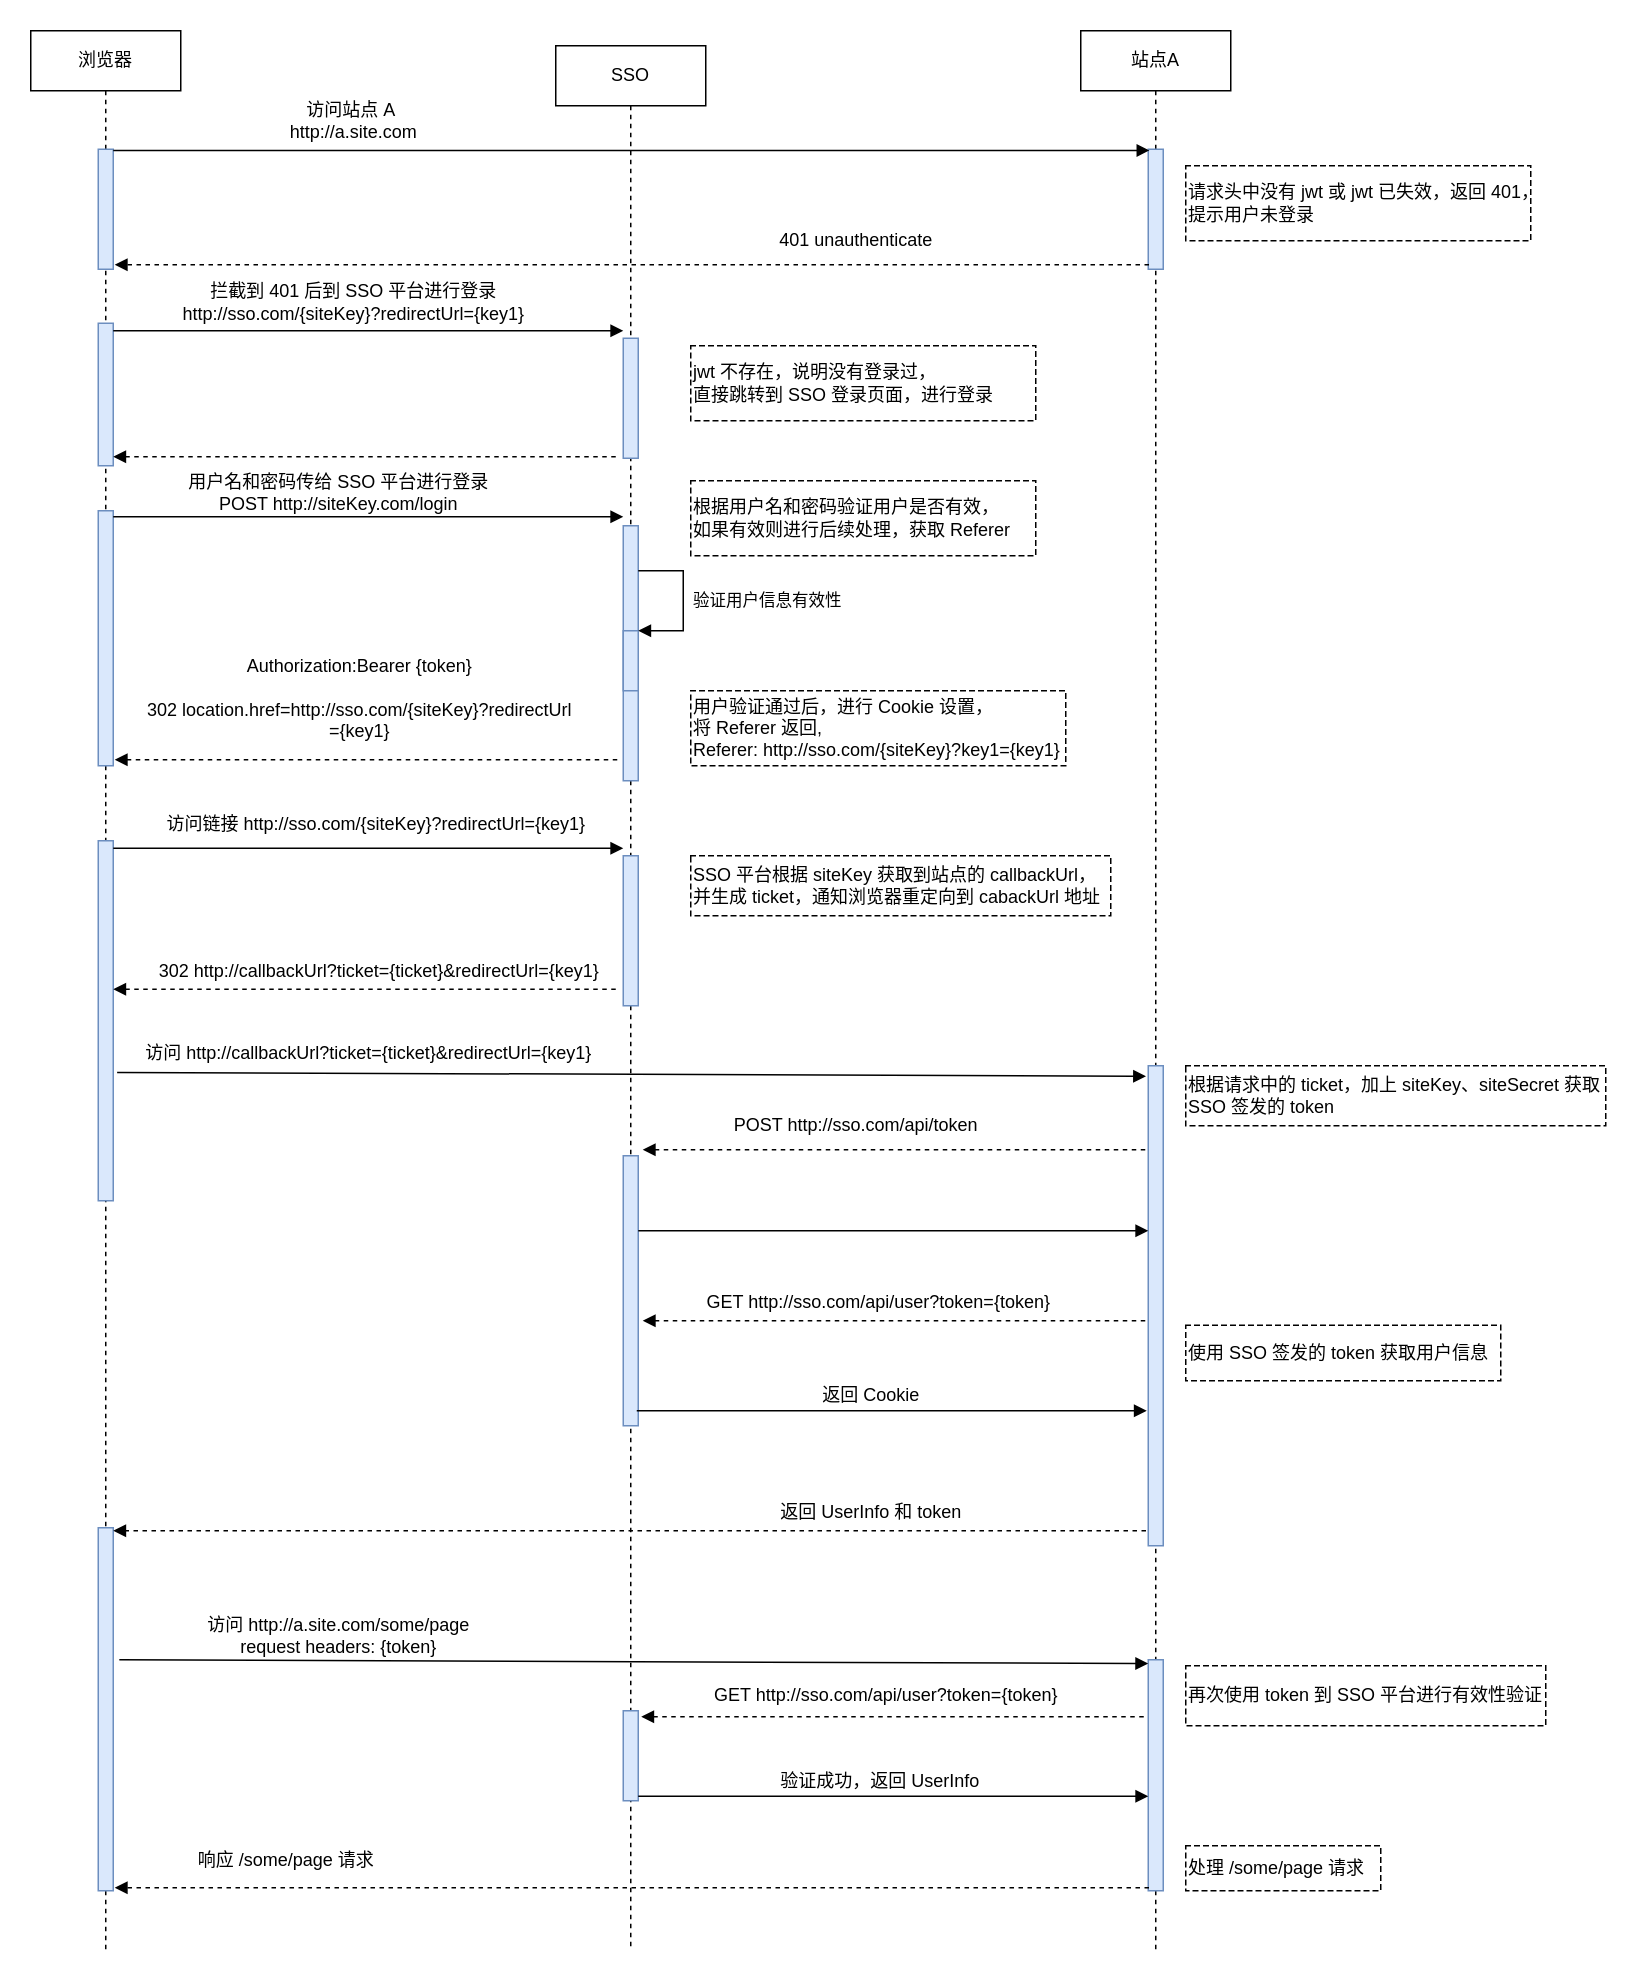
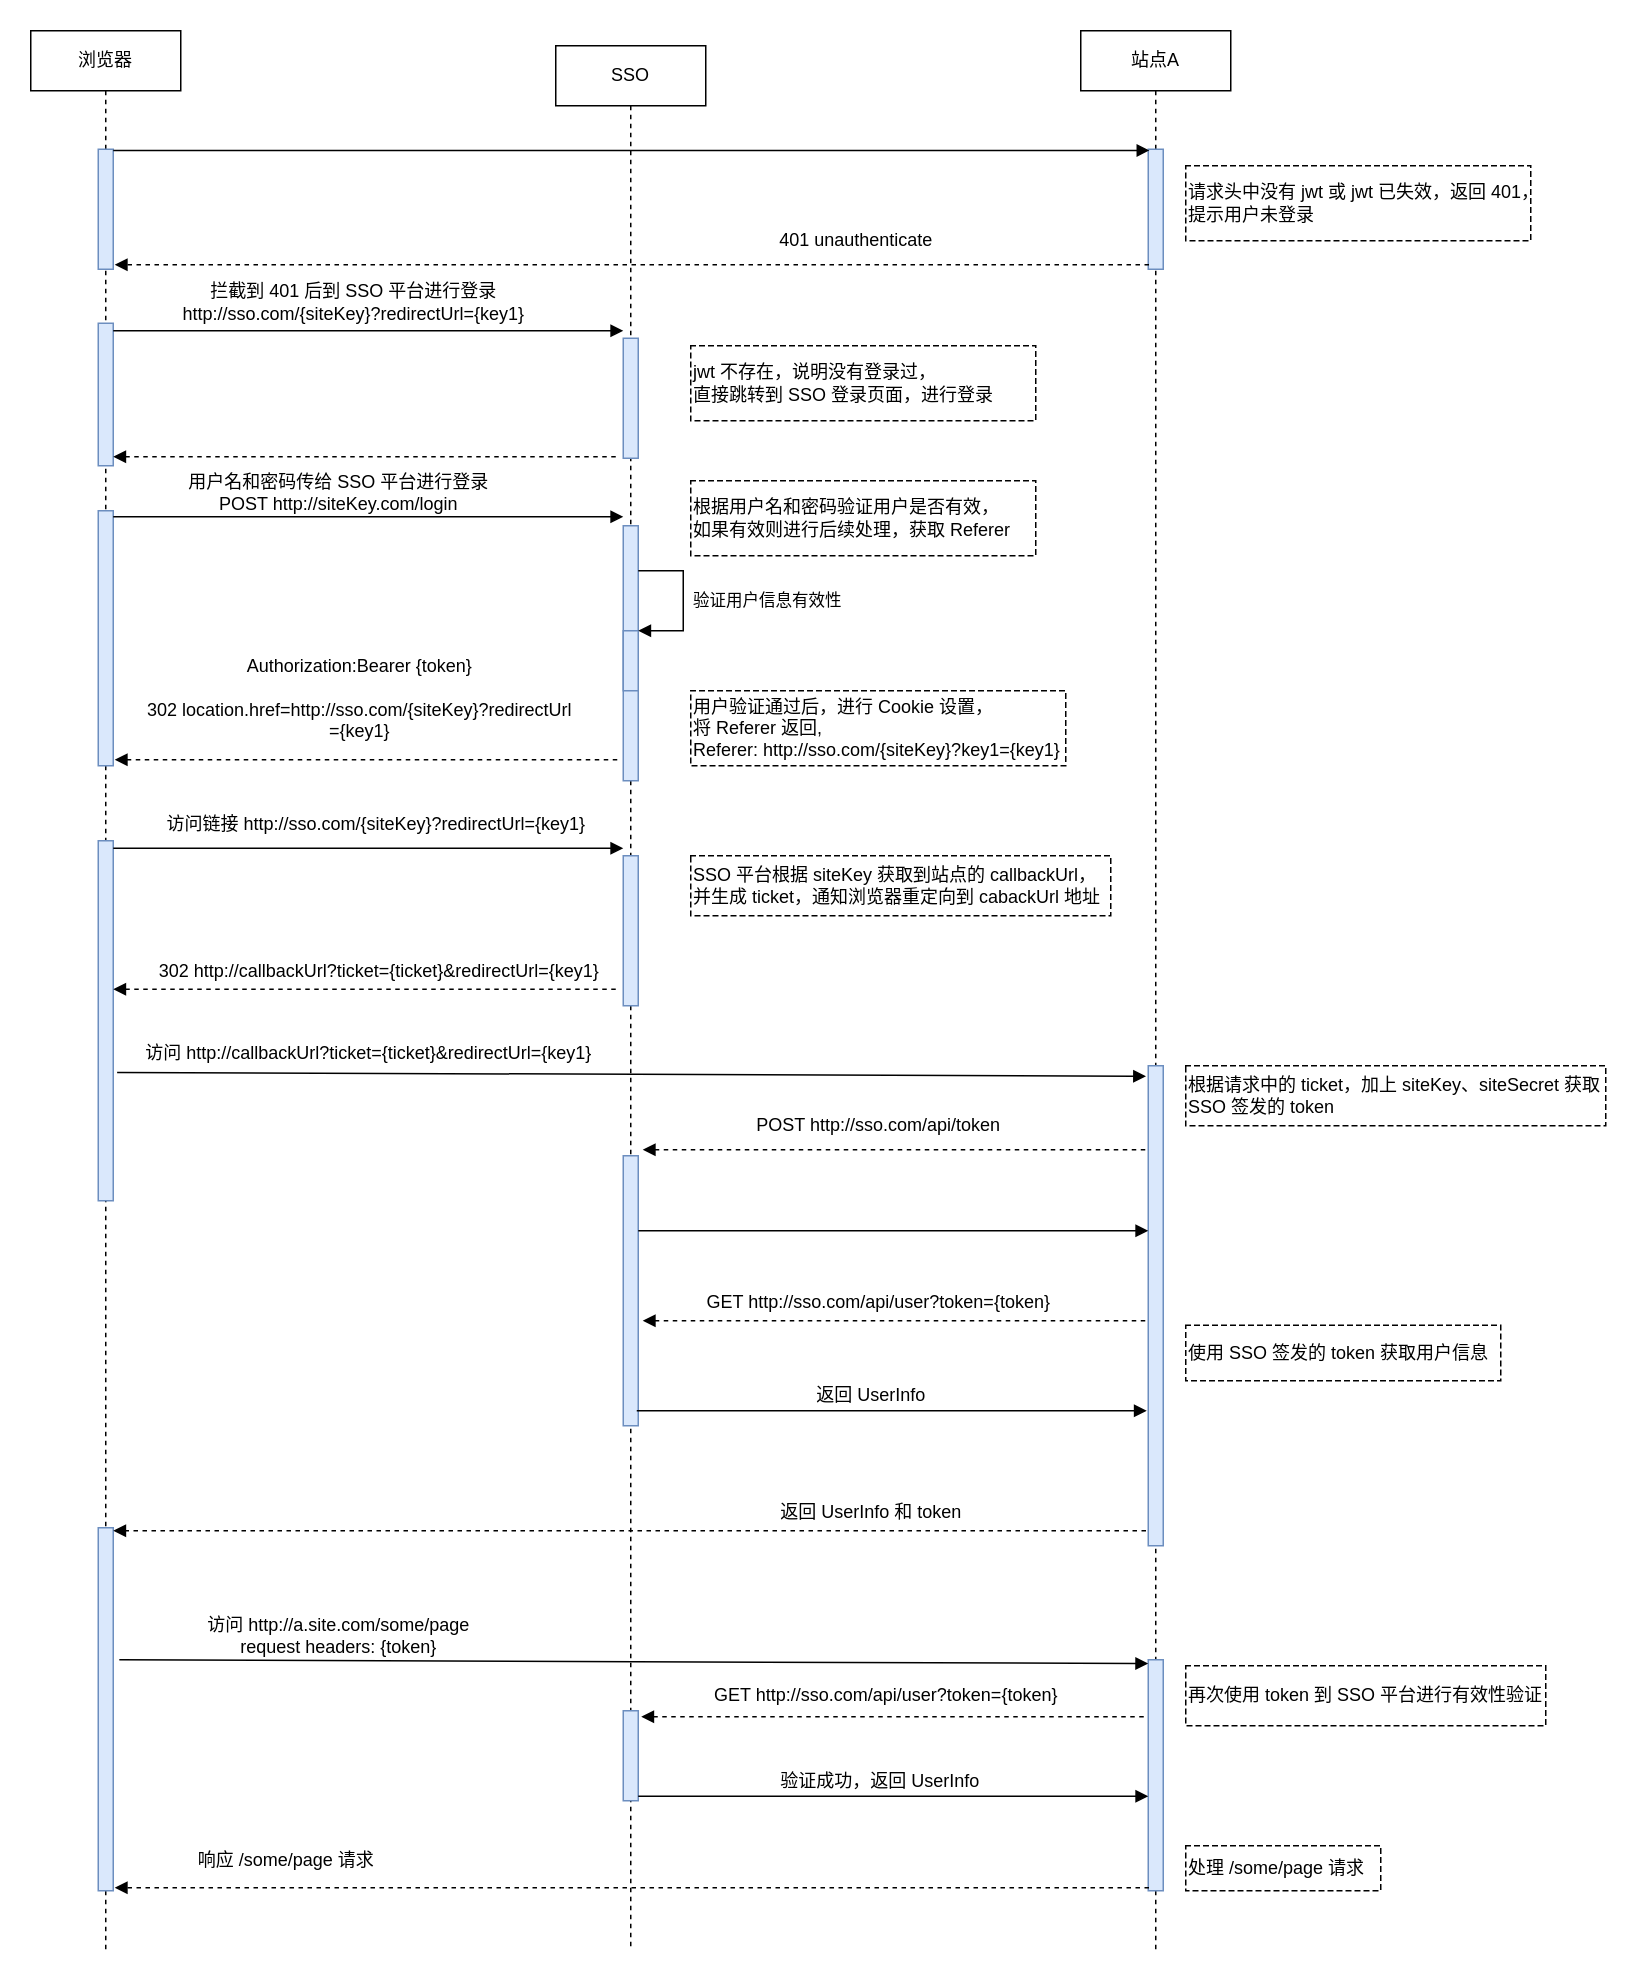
- <mxCell id="23" value="访问站点 A&amp;nbsp;&lt;br&gt;http://a.site.com" style="text;html=1;align=center;verticalAlign=middle;resizable=0;points=[];autosize=1;strokeColor=none;fillColor=none;" parent="1" vertex="1"><mxGeometry x="180" y="60" width="110" height="40" as="geometry" /></mxCell>
- <mxCell id="44" value="POST http://sso.com/api/token" style="text;html=1;align=center;verticalAlign=middle;resizable=0;points=[];autosize=1;strokeColor=none;fillColor=none;" parent="1" vertex="1"><mxGeometry x="475" y="735" width="190" height="30" as="geometry" /></mxCell>
+ <mxCell id="44" value="POST http://sso.com/api/token" style="text;html=1;align=center;verticalAlign=middle;resizable=0;points=[];autosize=1;strokeColor=none;fillColor=none;" parent="1" vertex="1"><mxGeometry x="490" y="735" width="190" height="30" as="geometry" /></mxCell>
- <mxCell id="51" value="返回 Cookie" style="text;html=1;align=center;verticalAlign=middle;resizable=0;points=[];autosize=1;strokeColor=none;fillColor=none;" parent="1" vertex="1"><mxGeometry x="530" y="915" width="100" height="30" as="geometry" /></mxCell>
+ <mxCell id="51" value="返回 UserInfo" style="text;html=1;align=center;verticalAlign=middle;resizable=0;points=[];autosize=1;strokeColor=none;fillColor=none;" parent="1" vertex="1"><mxGeometry x="530" y="915" width="100" height="30" as="geometry" /></mxCell>
